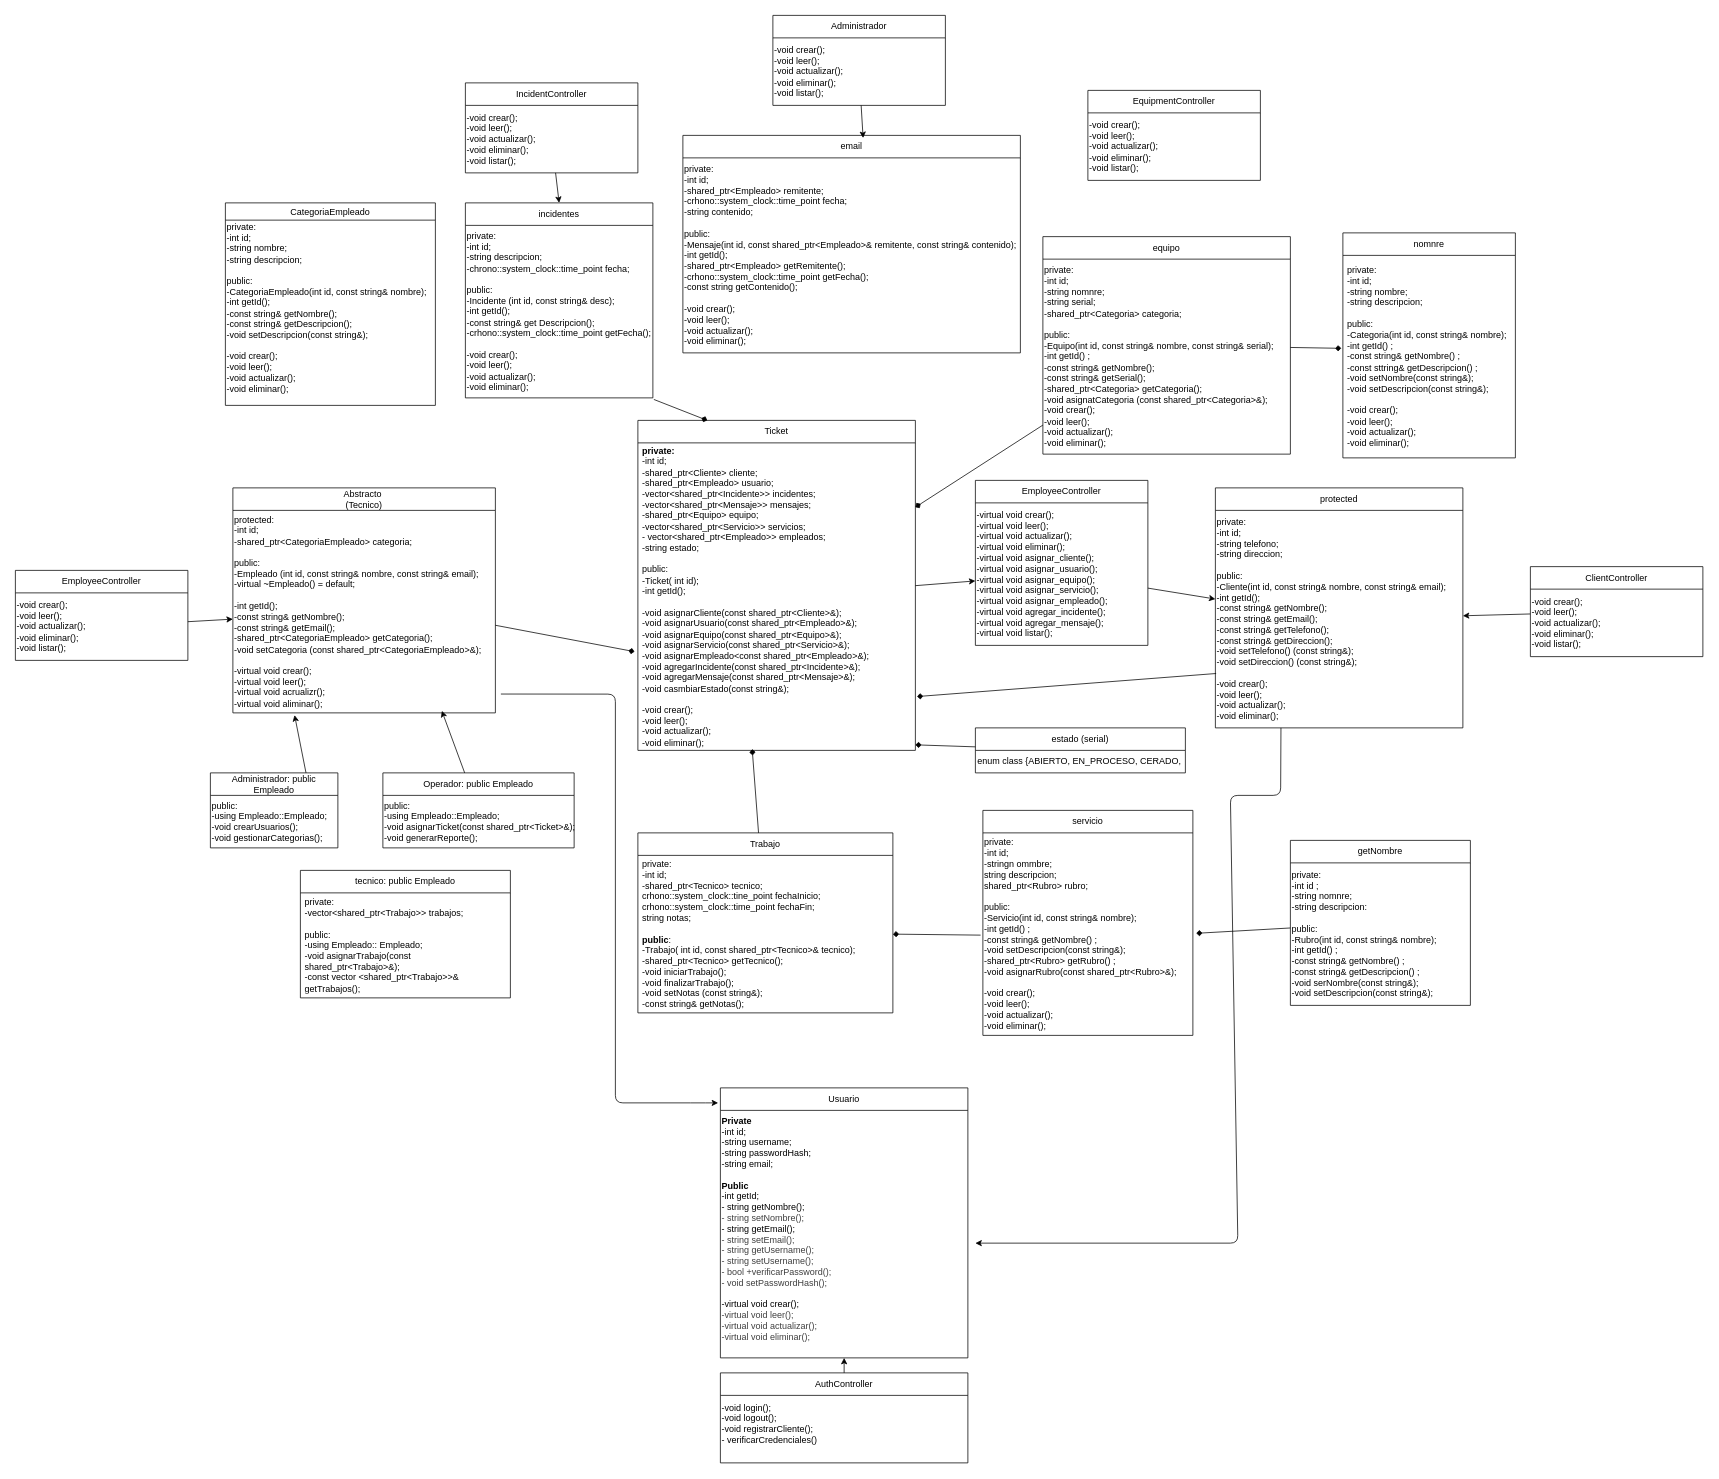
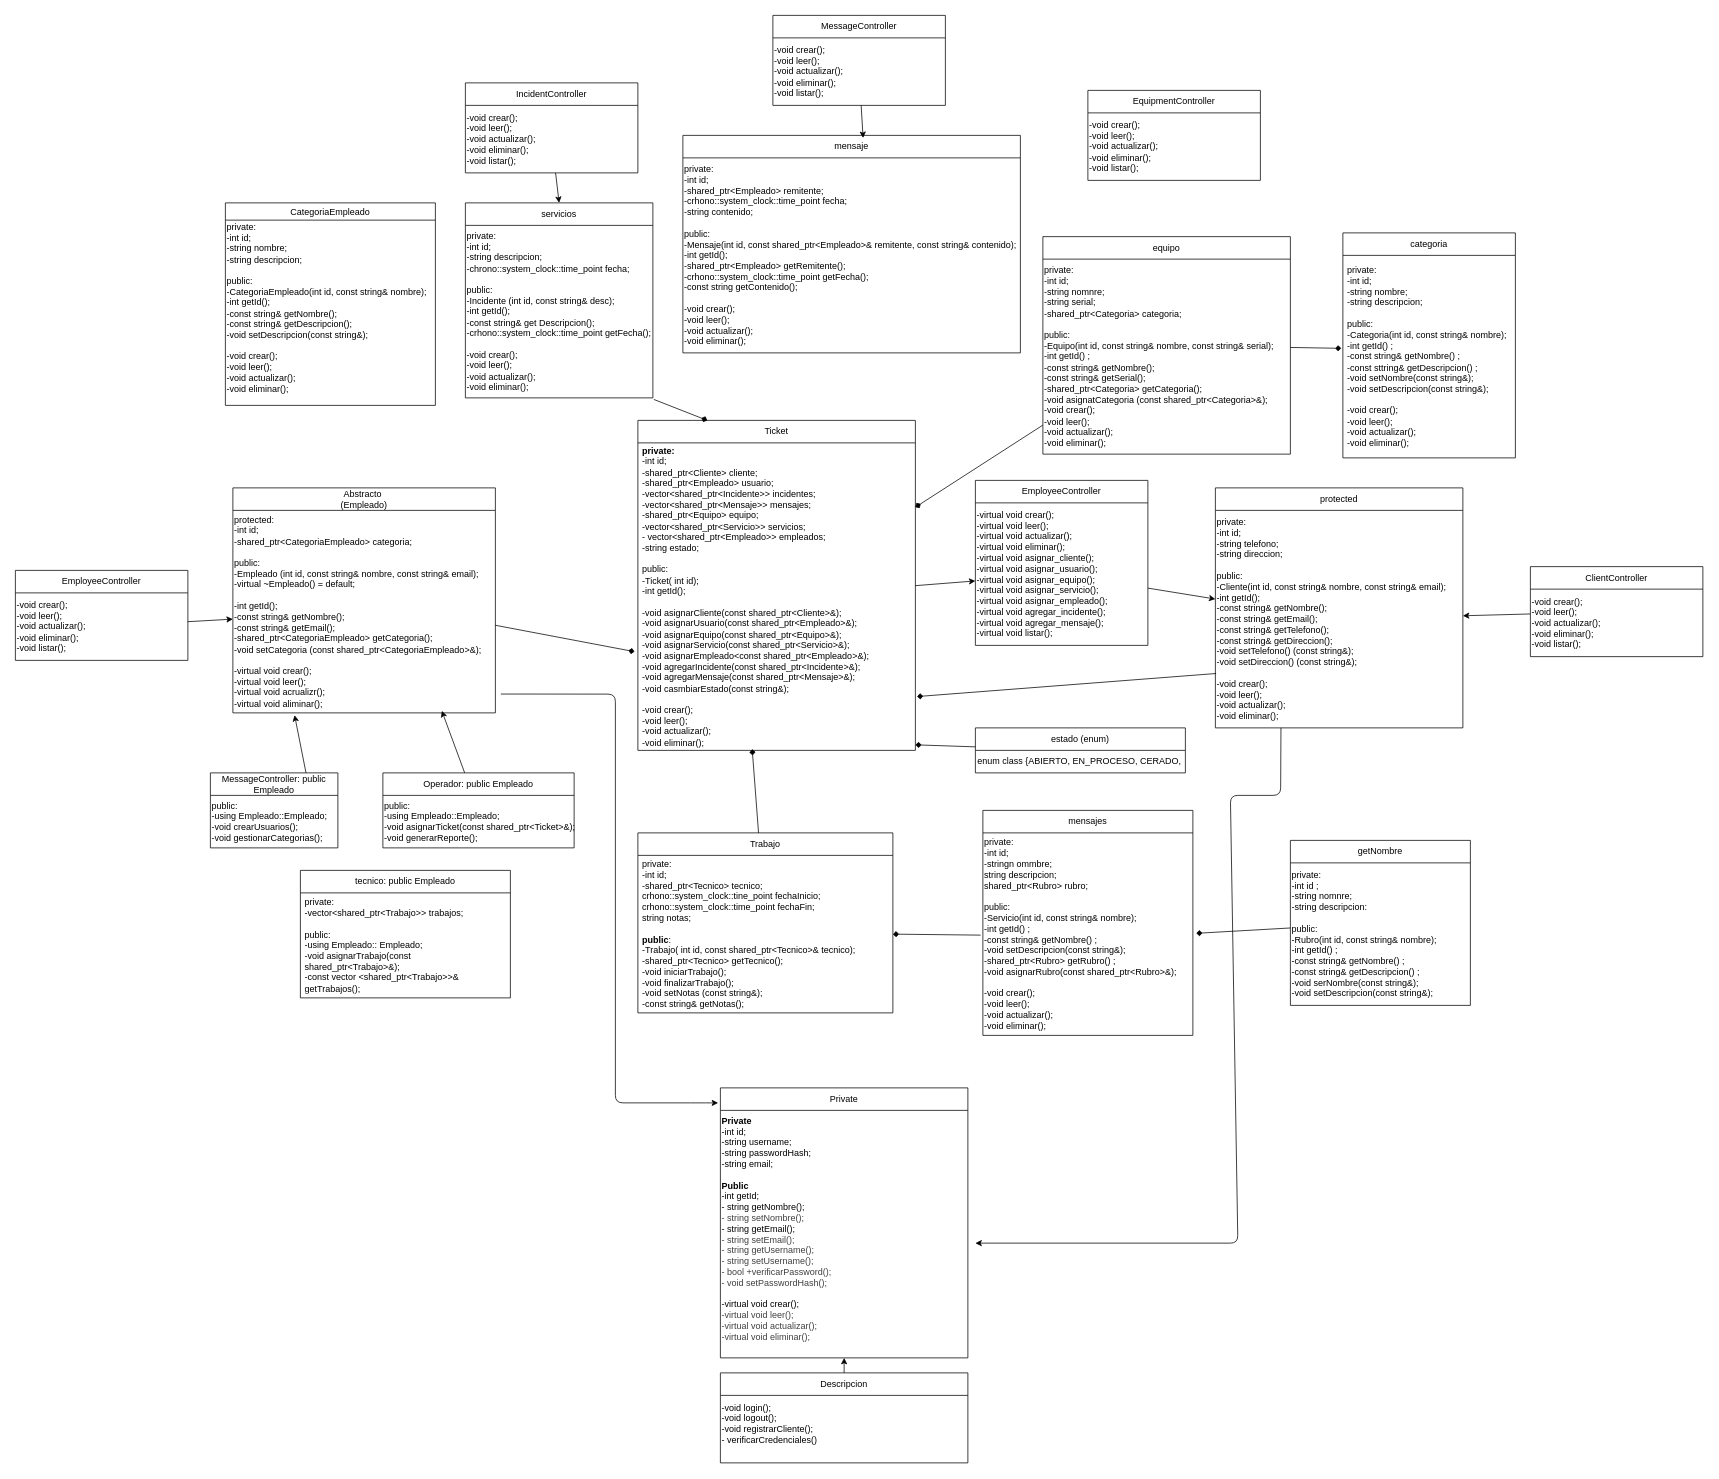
- <mxCell id="58" value="Administrador" style="swimlane;fontStyle=0;childLayout=stackLayout;horizontal=1;startSize=30;horizontalStack=0;resizeParent=1;resizeParentMax=0;resizeLast=0;collapsible=1;marginBottom=0;whiteSpace=wrap;html=1;" parent="1" vertex="1"><mxGeometry x="1030" y="20" width="230" height="120" as="geometry" /></mxCell>
+ <mxCell id="58" value="MessageController" style="swimlane;fontStyle=0;childLayout=stackLayout;horizontal=1;startSize=30;horizontalStack=0;resizeParent=1;resizeParentMax=0;resizeLast=0;collapsible=1;marginBottom=0;whiteSpace=wrap;html=1;" parent="1" vertex="1"><mxGeometry x="1030" y="20" width="230" height="120" as="geometry" /></mxCell>
- <mxCell id="22" value="email" style="swimlane;fontStyle=0;childLayout=stackLayout;horizontal=1;startSize=30;horizontalStack=0;resizeParent=1;resizeParentMax=0;resizeLast=0;collapsible=1;marginBottom=0;whiteSpace=wrap;html=1;" parent="1" vertex="1"><mxGeometry x="910" y="180" width="450" height="290" as="geometry" /></mxCell>
+ <mxCell id="22" value="mensaje" style="swimlane;fontStyle=0;childLayout=stackLayout;horizontal=1;startSize=30;horizontalStack=0;resizeParent=1;resizeParentMax=0;resizeLast=0;collapsible=1;marginBottom=0;whiteSpace=wrap;html=1;" parent="1" vertex="1"><mxGeometry x="910" y="180" width="450" height="290" as="geometry" /></mxCell>
- <mxCell id="14" value="incidentes" style="swimlane;fontStyle=0;childLayout=stackLayout;horizontal=1;startSize=30;horizontalStack=0;resizeParent=1;resizeParentMax=0;resizeLast=0;collapsible=1;marginBottom=0;whiteSpace=wrap;html=1;" parent="1" vertex="1"><mxGeometry x="620" y="270" width="250" height="260" as="geometry" /></mxCell>
+ <mxCell id="14" value="servicios" style="swimlane;fontStyle=0;childLayout=stackLayout;horizontal=1;startSize=30;horizontalStack=0;resizeParent=1;resizeParentMax=0;resizeLast=0;collapsible=1;marginBottom=0;whiteSpace=wrap;html=1;" parent="1" vertex="1"><mxGeometry x="620" y="270" width="250" height="260" as="geometry" /></mxCell>
- <mxCell id="39" value="nomnre" style="swimlane;fontStyle=0;childLayout=stackLayout;horizontal=1;startSize=30;horizontalStack=0;resizeParent=1;resizeParentMax=0;resizeLast=0;collapsible=1;marginBottom=0;whiteSpace=wrap;html=1;" parent="1" vertex="1"><mxGeometry x="1790" y="310" width="230" height="300" as="geometry" /></mxCell>
+ <mxCell id="39" value="categoria" style="swimlane;fontStyle=0;childLayout=stackLayout;horizontal=1;startSize=30;horizontalStack=0;resizeParent=1;resizeParentMax=0;resizeLast=0;collapsible=1;marginBottom=0;whiteSpace=wrap;html=1;" parent="1" vertex="1"><mxGeometry x="1790" y="310" width="230" height="300" as="geometry" /></mxCell>
- <mxCell id="3" value="Abstracto&amp;nbsp;&lt;div&gt;(Tecnico)&lt;/div&gt;" style="swimlane;fontStyle=0;childLayout=stackLayout;horizontal=1;startSize=30;horizontalStack=0;resizeParent=1;resizeParentMax=0;resizeLast=0;collapsible=1;marginBottom=0;whiteSpace=wrap;html=1;" parent="1" vertex="1"><mxGeometry x="310" y="650" width="350" height="300" as="geometry" /></mxCell>
+ <mxCell id="3" value="Abstracto&amp;nbsp;&lt;div&gt;(Empleado)&lt;/div&gt;" style="swimlane;fontStyle=0;childLayout=stackLayout;horizontal=1;startSize=30;horizontalStack=0;resizeParent=1;resizeParentMax=0;resizeLast=0;collapsible=1;marginBottom=0;whiteSpace=wrap;html=1;" parent="1" vertex="1"><mxGeometry x="310" y="650" width="350" height="300" as="geometry" /></mxCell>
- <mxCell id="29" value="estado (serial)" style="swimlane;fontStyle=0;childLayout=stackLayout;horizontal=1;startSize=30;horizontalStack=0;resizeParent=1;resizeParentMax=0;resizeLast=0;collapsible=1;marginBottom=0;whiteSpace=wrap;html=1;" parent="1" vertex="1"><mxGeometry x="1300" y="970" width="280" height="60" as="geometry" /></mxCell>
+ <mxCell id="29" value="estado (enum)" style="swimlane;fontStyle=0;childLayout=stackLayout;horizontal=1;startSize=30;horizontalStack=0;resizeParent=1;resizeParentMax=0;resizeLast=0;collapsible=1;marginBottom=0;whiteSpace=wrap;html=1;" parent="1" vertex="1"><mxGeometry x="1300" y="970" width="280" height="60" as="geometry" /></mxCell>
- <mxCell id="6" value="Administrador: public Empleado" style="swimlane;fontStyle=0;childLayout=stackLayout;horizontal=1;startSize=30;horizontalStack=0;resizeParent=1;resizeParentMax=0;resizeLast=0;collapsible=1;marginBottom=0;whiteSpace=wrap;html=1;" parent="1" vertex="1"><mxGeometry x="280" y="1030" width="170" height="100" as="geometry" /></mxCell>
+ <mxCell id="6" value="MessageController: public Empleado" style="swimlane;fontStyle=0;childLayout=stackLayout;horizontal=1;startSize=30;horizontalStack=0;resizeParent=1;resizeParentMax=0;resizeLast=0;collapsible=1;marginBottom=0;whiteSpace=wrap;html=1;" parent="1" vertex="1"><mxGeometry x="280" y="1030" width="170" height="100" as="geometry" /></mxCell>
- <mxCell id="34" value="servicio" style="swimlane;fontStyle=0;childLayout=stackLayout;horizontal=1;startSize=30;horizontalStack=0;resizeParent=1;resizeParentMax=0;resizeLast=0;collapsible=1;marginBottom=0;whiteSpace=wrap;html=1;" parent="1" vertex="1"><mxGeometry x="1310" y="1080" width="280" height="300" as="geometry" /></mxCell>
+ <mxCell id="34" value="mensajes" style="swimlane;fontStyle=0;childLayout=stackLayout;horizontal=1;startSize=30;horizontalStack=0;resizeParent=1;resizeParentMax=0;resizeLast=0;collapsible=1;marginBottom=0;whiteSpace=wrap;html=1;" parent="1" vertex="1"><mxGeometry x="1310" y="1080" width="280" height="300" as="geometry" /></mxCell>
- <mxCell id="43" value="Usuario" style="swimlane;fontStyle=0;childLayout=stackLayout;horizontal=1;startSize=30;horizontalStack=0;resizeParent=1;resizeParentMax=0;resizeLast=0;collapsible=1;marginBottom=0;whiteSpace=wrap;html=1;" parent="1" vertex="1"><mxGeometry x="960" y="1450" width="330" height="360" as="geometry" /></mxCell>
+ <mxCell id="43" value="Private" style="swimlane;fontStyle=0;childLayout=stackLayout;horizontal=1;startSize=30;horizontalStack=0;resizeParent=1;resizeParentMax=0;resizeLast=0;collapsible=1;marginBottom=0;whiteSpace=wrap;html=1;" parent="1" vertex="1"><mxGeometry x="960" y="1450" width="330" height="360" as="geometry" /></mxCell>
- <mxCell id="48" value="AuthController" style="swimlane;fontStyle=0;childLayout=stackLayout;horizontal=1;startSize=30;horizontalStack=0;resizeParent=1;resizeParentMax=0;resizeLast=0;collapsible=1;marginBottom=0;whiteSpace=wrap;html=1;" parent="1" vertex="1"><mxGeometry x="960" y="1830" width="330" height="120" as="geometry" /></mxCell>
+ <mxCell id="48" value="Descripcion" style="swimlane;fontStyle=0;childLayout=stackLayout;horizontal=1;startSize=30;horizontalStack=0;resizeParent=1;resizeParentMax=0;resizeLast=0;collapsible=1;marginBottom=0;whiteSpace=wrap;html=1;" parent="1" vertex="1"><mxGeometry x="960" y="1830" width="330" height="120" as="geometry" /></mxCell>
